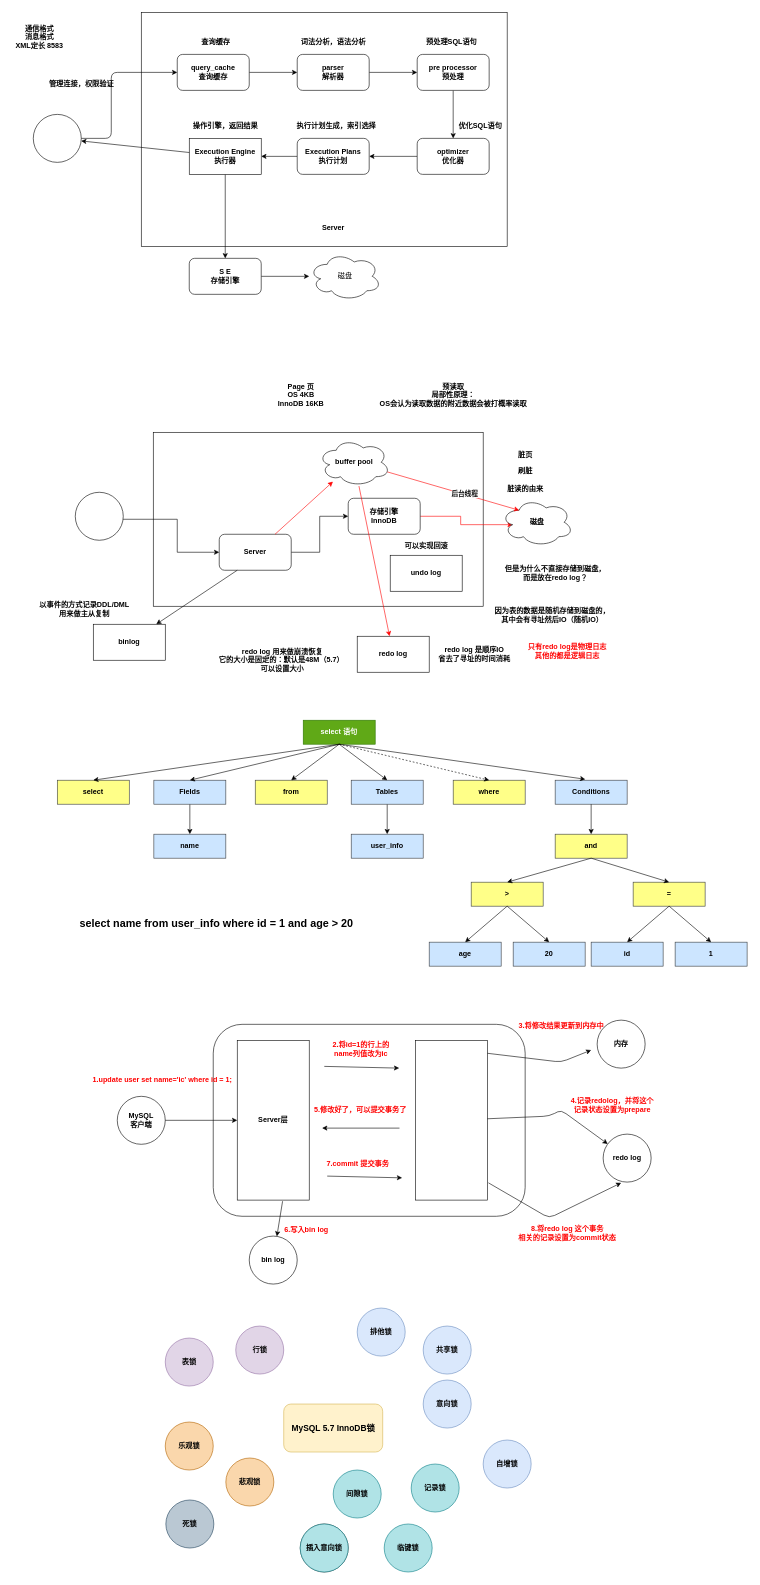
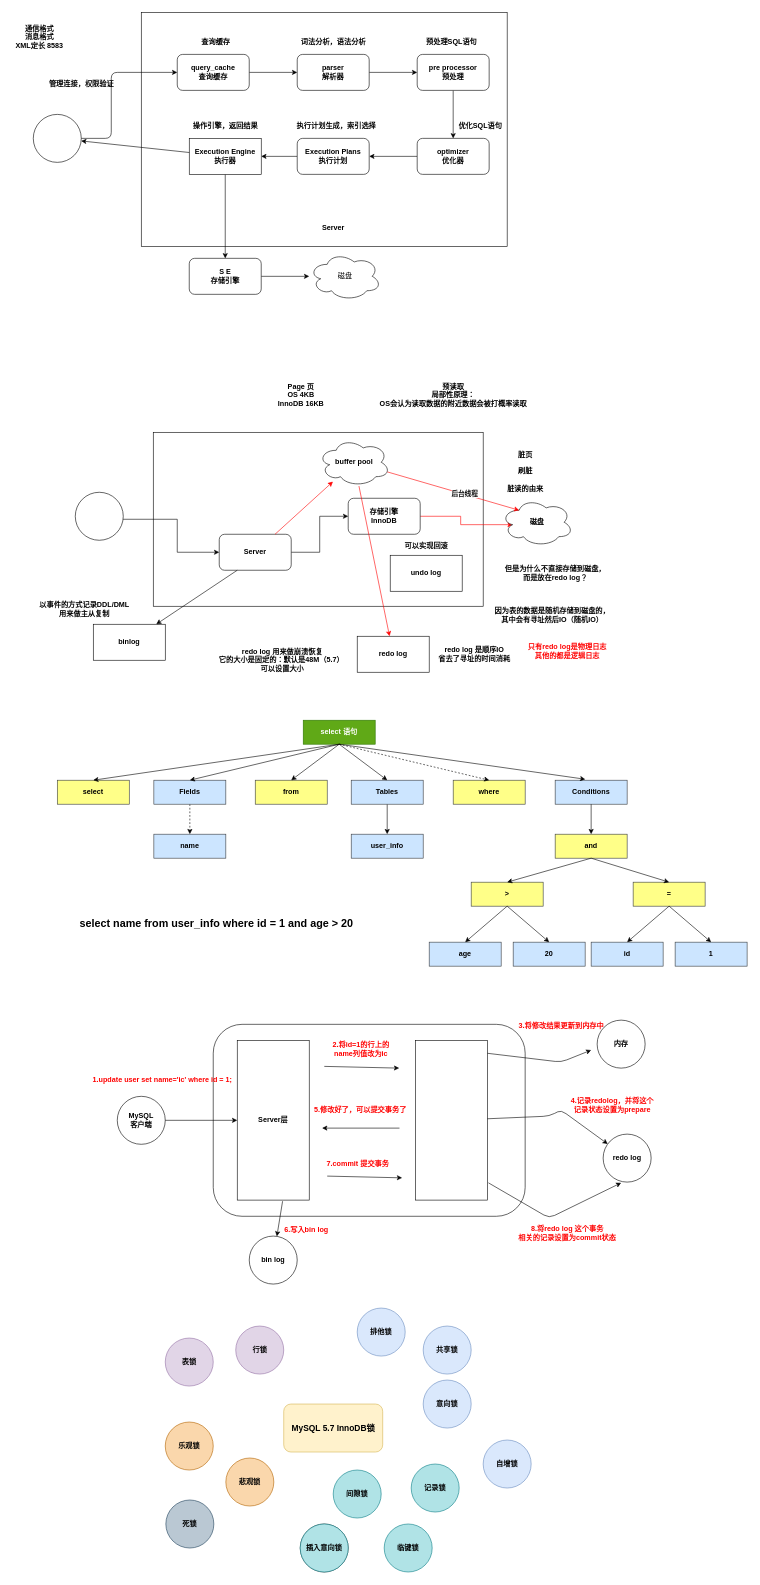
- <mxCell id="55" value="" style="edgeStyle=orthogonalEdgeStyle;rounded=0;orthogonalLoop=1;jettySize=auto;html=1;strokeColor=#000000;" parent="1" source="56" target="57" edge="1"><mxGeometry relative="1" as="geometry" /></mxCell>
+ <mxCell id="55" value="" style="edgeStyle=orthogonalEdgeStyle;rounded=0;orthogonalLoop=1;jettySize=auto;html=1;strokeColor=#000000;dashed=1;" parent="1" source="56" target="57" edge="1"><mxGeometry relative="1" as="geometry" /></mxCell>
